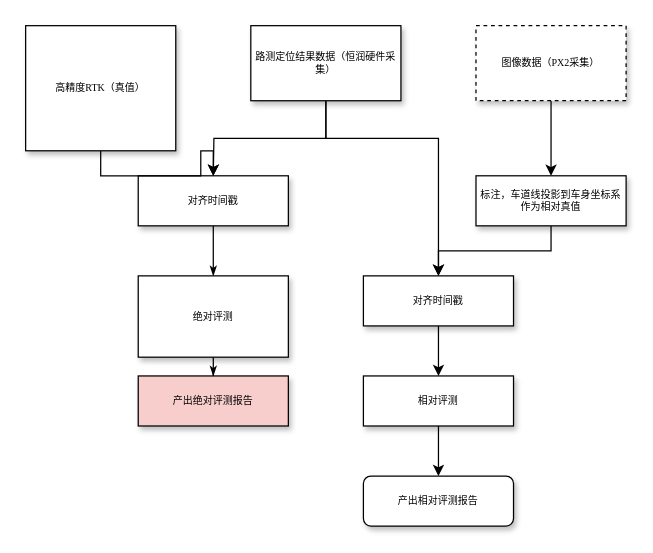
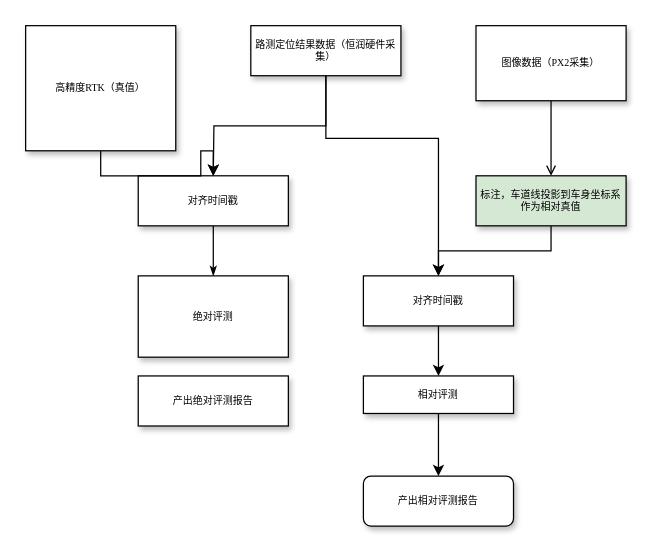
- <mxCell id="4" value="路测定位结果数据（恒润硬件采集）" style="rounded=0;whiteSpace=wrap;html=1;shadow=1;labelBackgroundColor=none;strokeWidth=1;fontFamily=Verdana;fontSize=8;align=center;" parent="1" vertex="1"><mxGeometry x="200" y="20" width="120" height="60" as="geometry" /></mxCell>
+ <mxCell id="4" value="路测定位结果数据（恒润硬件采集）" style="rounded=0;whiteSpace=wrap;html=1;shadow=1;labelBackgroundColor=none;strokeWidth=1;fontFamily=Verdana;fontSize=8;align=center;" parent="1" vertex="1"><mxGeometry x="200" y="20" width="120" height="40" as="geometry" /></mxCell>
- <mxCell id="19" value="图像数据（PX2采集）" style="rounded=0;whiteSpace=wrap;html=1;shadow=1;labelBackgroundColor=none;strokeWidth=1;fontFamily=Verdana;fontSize=8;align=center;dashed=1;" vertex="1" parent="1"><mxGeometry x="380" y="20" width="120" height="60" as="geometry" /></mxCell>
+ <mxCell id="19" value="图像数据（PX2采集）" style="rounded=0;whiteSpace=wrap;html=1;shadow=1;labelBackgroundColor=none;strokeWidth=1;fontFamily=Verdana;fontSize=8;align=center;" vertex="1" parent="1"><mxGeometry x="380" y="20" width="120" height="60" as="geometry" /></mxCell>
- <mxCell id="18" style="edgeStyle=orthogonalEdgeStyle;rounded=0;orthogonalLoop=1;jettySize=auto;html=1;exitX=0.5;exitY=1;exitDx=0;exitDy=0;" edge="1" parent="1" source="19" target="8"><mxGeometry relative="1" as="geometry" /></mxCell>
+ <mxCell id="18" style="edgeStyle=orthogonalEdgeStyle;rounded=0;orthogonalLoop=1;jettySize=auto;html=1;exitX=0.5;exitY=1;exitDx=0;exitDy=0;endArrow=open;" edge="1" parent="1" source="19" target="8"><mxGeometry relative="1" as="geometry" /></mxCell>
- <mxCell id="8" value="标注，车道线投影到车身坐标系作为相对真值" style="whiteSpace=wrap;html=1;rounded=0;shadow=1;labelBackgroundColor=none;strokeWidth=1;fontFamily=Verdana;fontSize=8;align=center;" parent="1" vertex="1"><mxGeometry x="380" y="140" width="120" height="40" as="geometry" /></mxCell>
+ <mxCell id="8" value="标注，车道线投影到车身坐标系作为相对真值" style="whiteSpace=wrap;html=1;rounded=0;shadow=1;labelBackgroundColor=none;strokeWidth=1;fontFamily=Verdana;fontSize=8;align=center;fillColor=#d5e8d4;" parent="1" vertex="1"><mxGeometry x="380" y="140" width="120" height="40" as="geometry" /></mxCell>
- <mxCell id="11" style="edgeStyle=orthogonalEdgeStyle;rounded=0;html=1;labelBackgroundColor=none;startSize=5;endArrow=classicThin;endFill=1;endSize=5;jettySize=auto;orthogonalLoop=1;strokeWidth=1;fontFamily=Verdana;fontSize=8" parent="1" source="12" target="15" edge="1"><mxGeometry relative="1" as="geometry" /></mxCell>
- <mxCell id="15" value="产出绝对评测报告" style="whiteSpace=wrap;html=1;rounded=0;shadow=1;labelBackgroundColor=none;strokeWidth=1;fontFamily=Verdana;fontSize=8;align=center;fillColor=#f8cecc;" parent="1" vertex="1"><mxGeometry x="110" y="300" width="120" height="40" as="geometry" /></mxCell>
+ <mxCell id="15" value="产出绝对评测报告" style="whiteSpace=wrap;html=1;rounded=0;shadow=1;labelBackgroundColor=none;strokeWidth=1;fontFamily=Verdana;fontSize=8;align=center;" parent="1" vertex="1"><mxGeometry x="110" y="300" width="120" height="40" as="geometry" /></mxCell>
- <mxCell id="10" value="相对评测" style="whiteSpace=wrap;html=1;rounded=0;shadow=1;labelBackgroundColor=none;strokeWidth=1;fontFamily=Verdana;fontSize=8;align=center;" vertex="1" parent="1"><mxGeometry x="290" y="300" width="120" height="40" as="geometry" /></mxCell>
+ <mxCell id="10" value="相对评测" style="whiteSpace=wrap;html=1;rounded=0;shadow=1;labelBackgroundColor=none;strokeWidth=1;fontFamily=Verdana;fontSize=8;align=center;" vertex="1" parent="1"><mxGeometry x="290" y="300" width="120" height="30" as="geometry" /></mxCell>
